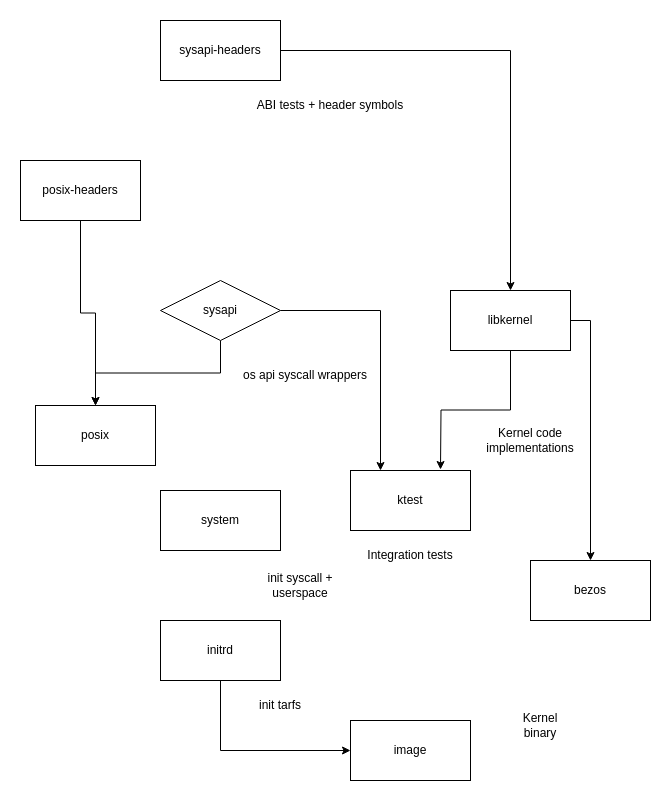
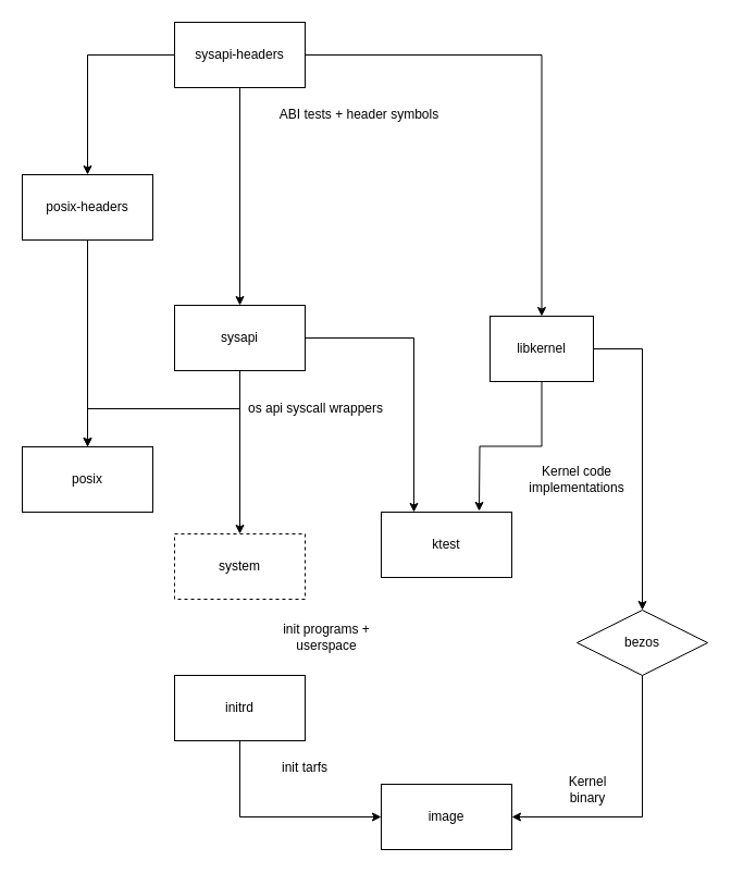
+ <mxCell id="4" style="edgeStyle=orthogonalEdgeStyle;rounded=0;orthogonalLoop=1;jettySize=auto;html=1;exitX=0;exitY=0.5;exitDx=0;exitDy=0;entryX=0.5;entryY=0;entryDx=0;entryDy=0;" edge="1" parent="1" source="5" target="29"><mxGeometry relative="1" as="geometry" /></mxCell>
+ <mxCell id="2" style="edgeStyle=orthogonalEdgeStyle;rounded=0;orthogonalLoop=1;jettySize=auto;html=1;exitX=0.5;exitY=1;exitDx=0;exitDy=0;entryX=0.5;entryY=0;entryDx=0;entryDy=0;" parent="1" source="5" target="9" edge="1"><mxGeometry relative="1" as="geometry" /></mxCell>
- <mxCell id="9" value="sysapi" style="rhombus;whiteSpace=wrap;html=1;" parent="1" vertex="1"><mxGeometry x="160" y="280" width="120" height="60" as="geometry" /></mxCell>
+ <mxCell id="9" value="sysapi" style="rounded=0;whiteSpace=wrap;html=1;" parent="1" vertex="1"><mxGeometry x="160" y="280" width="120" height="60" as="geometry" /></mxCell>
- <mxCell id="15" value="libkernel" style="rounded=0;whiteSpace=wrap;html=1;" parent="1" vertex="1"><mxGeometry x="450" y="290" width="120" height="60" as="geometry" /></mxCell>
+ <mxCell id="15" value="libkernel" style="rounded=0;whiteSpace=wrap;html=1;" parent="1" vertex="1"><mxGeometry x="450" y="290" width="95" height="60" as="geometry" /></mxCell>
- <mxCell id="12" value="os api syscall wrappers" style="text;html=1;whiteSpace=wrap;strokeColor=none;fillColor=none;align=center;verticalAlign=middle;rounded=0;" parent="1" vertex="1"><mxGeometry x="235" y="360" width="140" height="30" as="geometry" /></mxCell>
+ <mxCell id="12" value="os api syscall wrappers" style="text;html=1;whiteSpace=wrap;strokeColor=none;fillColor=none;align=center;verticalAlign=middle;rounded=0;" parent="1" vertex="1"><mxGeometry x="220" y="360" width="140" height="30" as="geometry" /></mxCell>
+ <mxCell id="7" style="edgeStyle=orthogonalEdgeStyle;rounded=0;orthogonalLoop=1;jettySize=auto;html=1;exitX=0.5;exitY=1;exitDx=0;exitDy=0;entryX=0.5;entryY=0;entryDx=0;entryDy=0;" parent="1" source="9" target="10" edge="1"><mxGeometry relative="1" as="geometry" /></mxCell>
- <mxCell id="13" value="posix" style="rounded=0;whiteSpace=wrap;html=1;" parent="1" vertex="1"><mxGeometry x="35" y="405" width="120" height="60" as="geometry" /></mxCell>
+ <mxCell id="13" value="posix" style="rounded=0;whiteSpace=wrap;html=1;" parent="1" vertex="1"><mxGeometry x="20" y="410" width="120" height="60" as="geometry" /></mxCell>
- <mxCell id="10" value="system" style="rounded=0;whiteSpace=wrap;html=1;" parent="1" vertex="1"><mxGeometry x="160" y="490" width="120" height="60" as="geometry" /></mxCell>
+ <mxCell id="10" value="system" style="rounded=0;whiteSpace=wrap;html=1;dashed=1;" parent="1" vertex="1"><mxGeometry x="160" y="490" width="120" height="60" as="geometry" /></mxCell>
- <mxCell id="27" value="Integration tests" style="text;html=1;whiteSpace=wrap;strokeColor=none;fillColor=none;align=center;verticalAlign=middle;rounded=0;" parent="1" vertex="1"><mxGeometry x="365" y="540" width="90" height="30" as="geometry" /></mxCell>
- <mxCell id="26" value="init syscall + userspace" style="text;html=1;whiteSpace=wrap;strokeColor=none;fillColor=none;align=center;verticalAlign=middle;rounded=0;" parent="1" vertex="1"><mxGeometry x="240" y="570" width="120" height="30" as="geometry" /></mxCell>
+ <mxCell id="26" value="init programs + userspace" style="text;html=1;whiteSpace=wrap;strokeColor=none;fillColor=none;align=center;verticalAlign=middle;rounded=0;" parent="1" vertex="1"><mxGeometry x="240" y="570" width="120" height="30" as="geometry" /></mxCell>
- <mxCell id="17" value="bezos" style="rounded=0;whiteSpace=wrap;html=1;" parent="1" vertex="1"><mxGeometry x="530" y="560" width="120" height="60" as="geometry" /></mxCell>
+ <mxCell id="17" value="bezos" style="rhombus;whiteSpace=wrap;html=1;" parent="1" vertex="1"><mxGeometry x="530" y="560" width="120" height="60" as="geometry" /></mxCell>
+ <mxCell id="16" style="edgeStyle=orthogonalEdgeStyle;rounded=0;orthogonalLoop=1;jettySize=auto;html=1;exitX=0.5;exitY=1;exitDx=0;exitDy=0;entryX=1;entryY=0.5;entryDx=0;entryDy=0;" parent="1" source="17" target="23" edge="1"><mxGeometry relative="1" as="geometry" /></mxCell>
